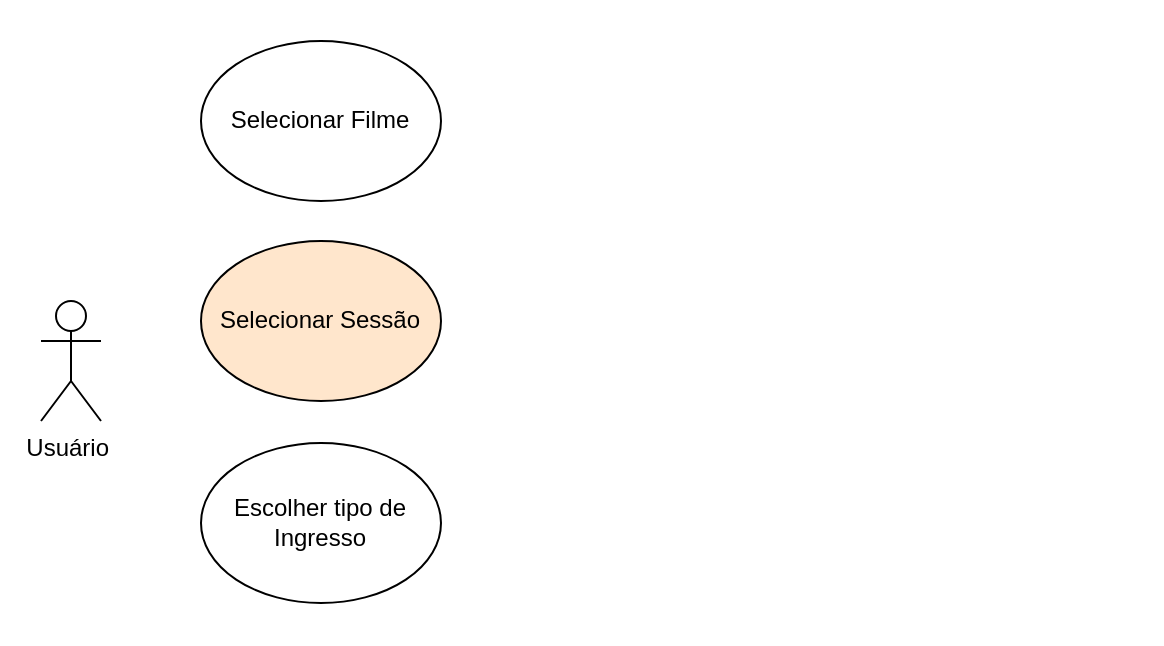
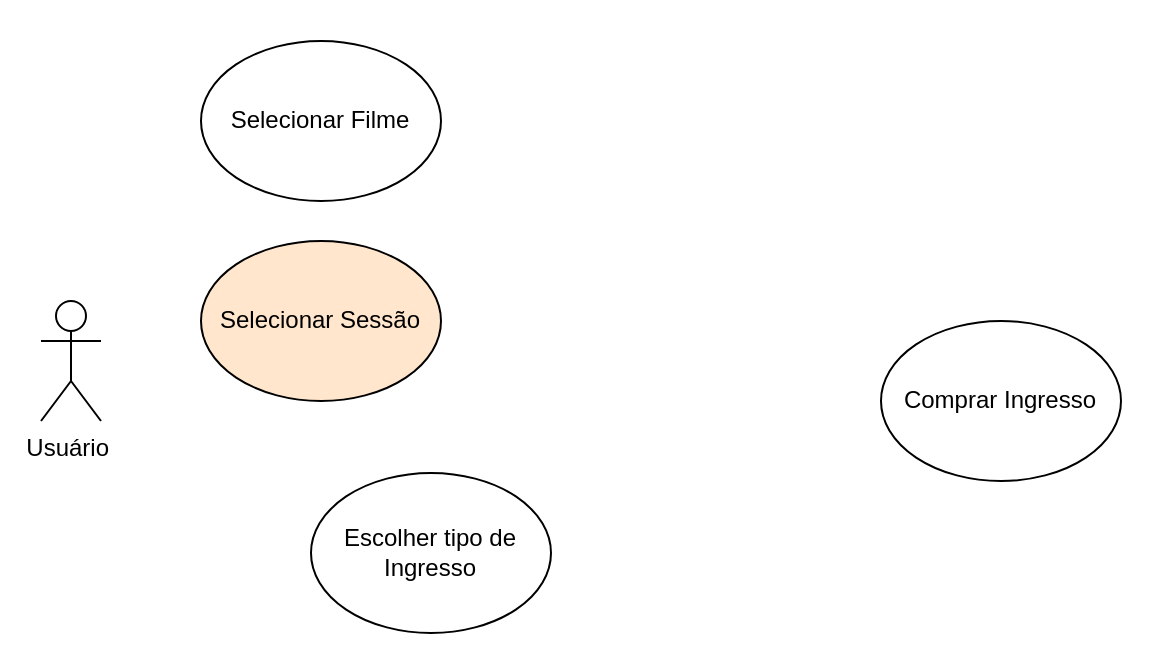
+ <mxCell id="3" value="Comprar Ingresso" style="ellipse;whiteSpace=wrap;html=1;" vertex="1" parent="1"><mxGeometry x="440" y="160" width="120" height="80" as="geometry" /></mxCell>
- <mxCell id="6" value="Escolher tipo de Ingresso" style="ellipse;whiteSpace=wrap;html=1;" vertex="1" parent="1"><mxGeometry x="100" y="221" width="120" height="80" as="geometry" /></mxCell>
+ <mxCell id="6" value="Escolher tipo de Ingresso" style="ellipse;whiteSpace=wrap;html=1;" vertex="1" parent="1"><mxGeometry x="155" y="236" width="120" height="80" as="geometry" /></mxCell>
